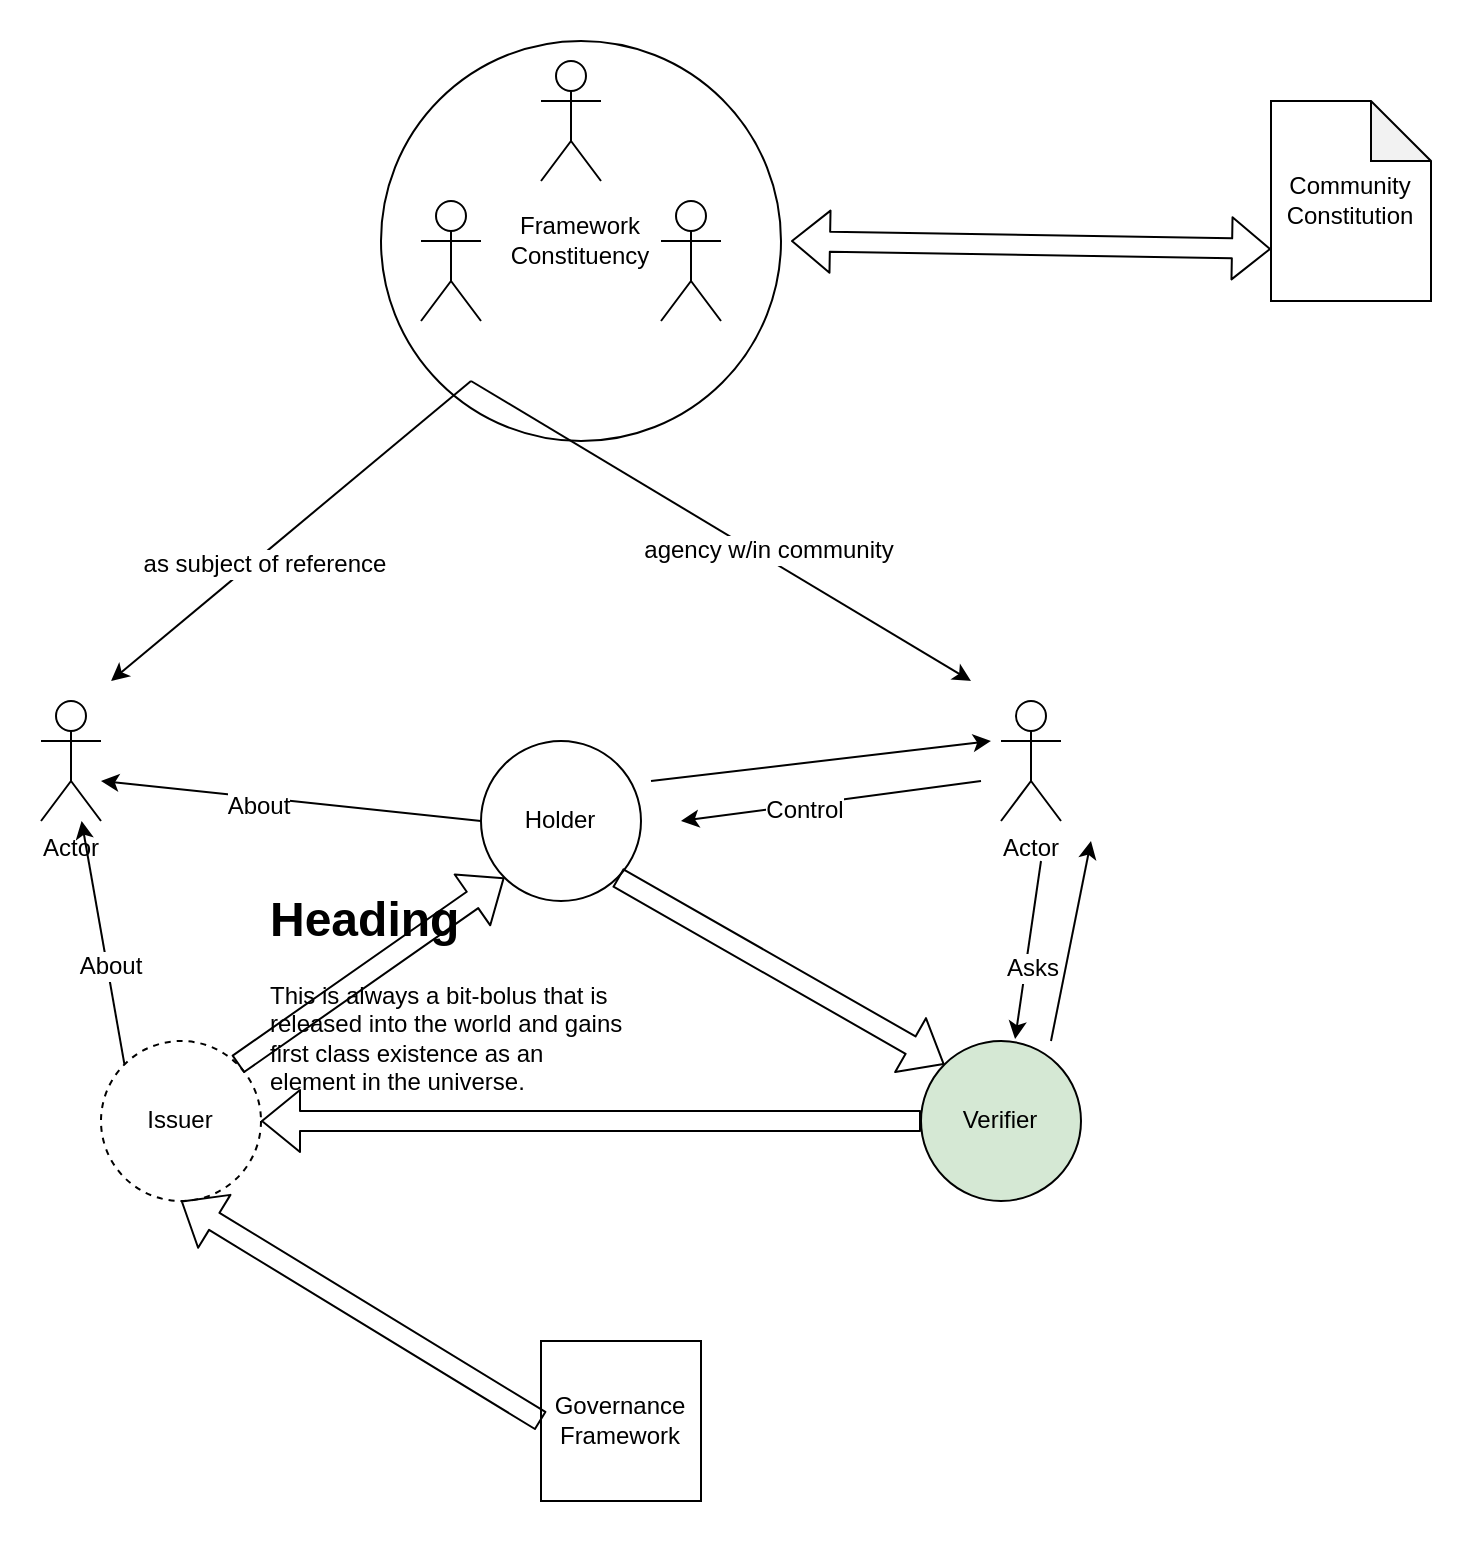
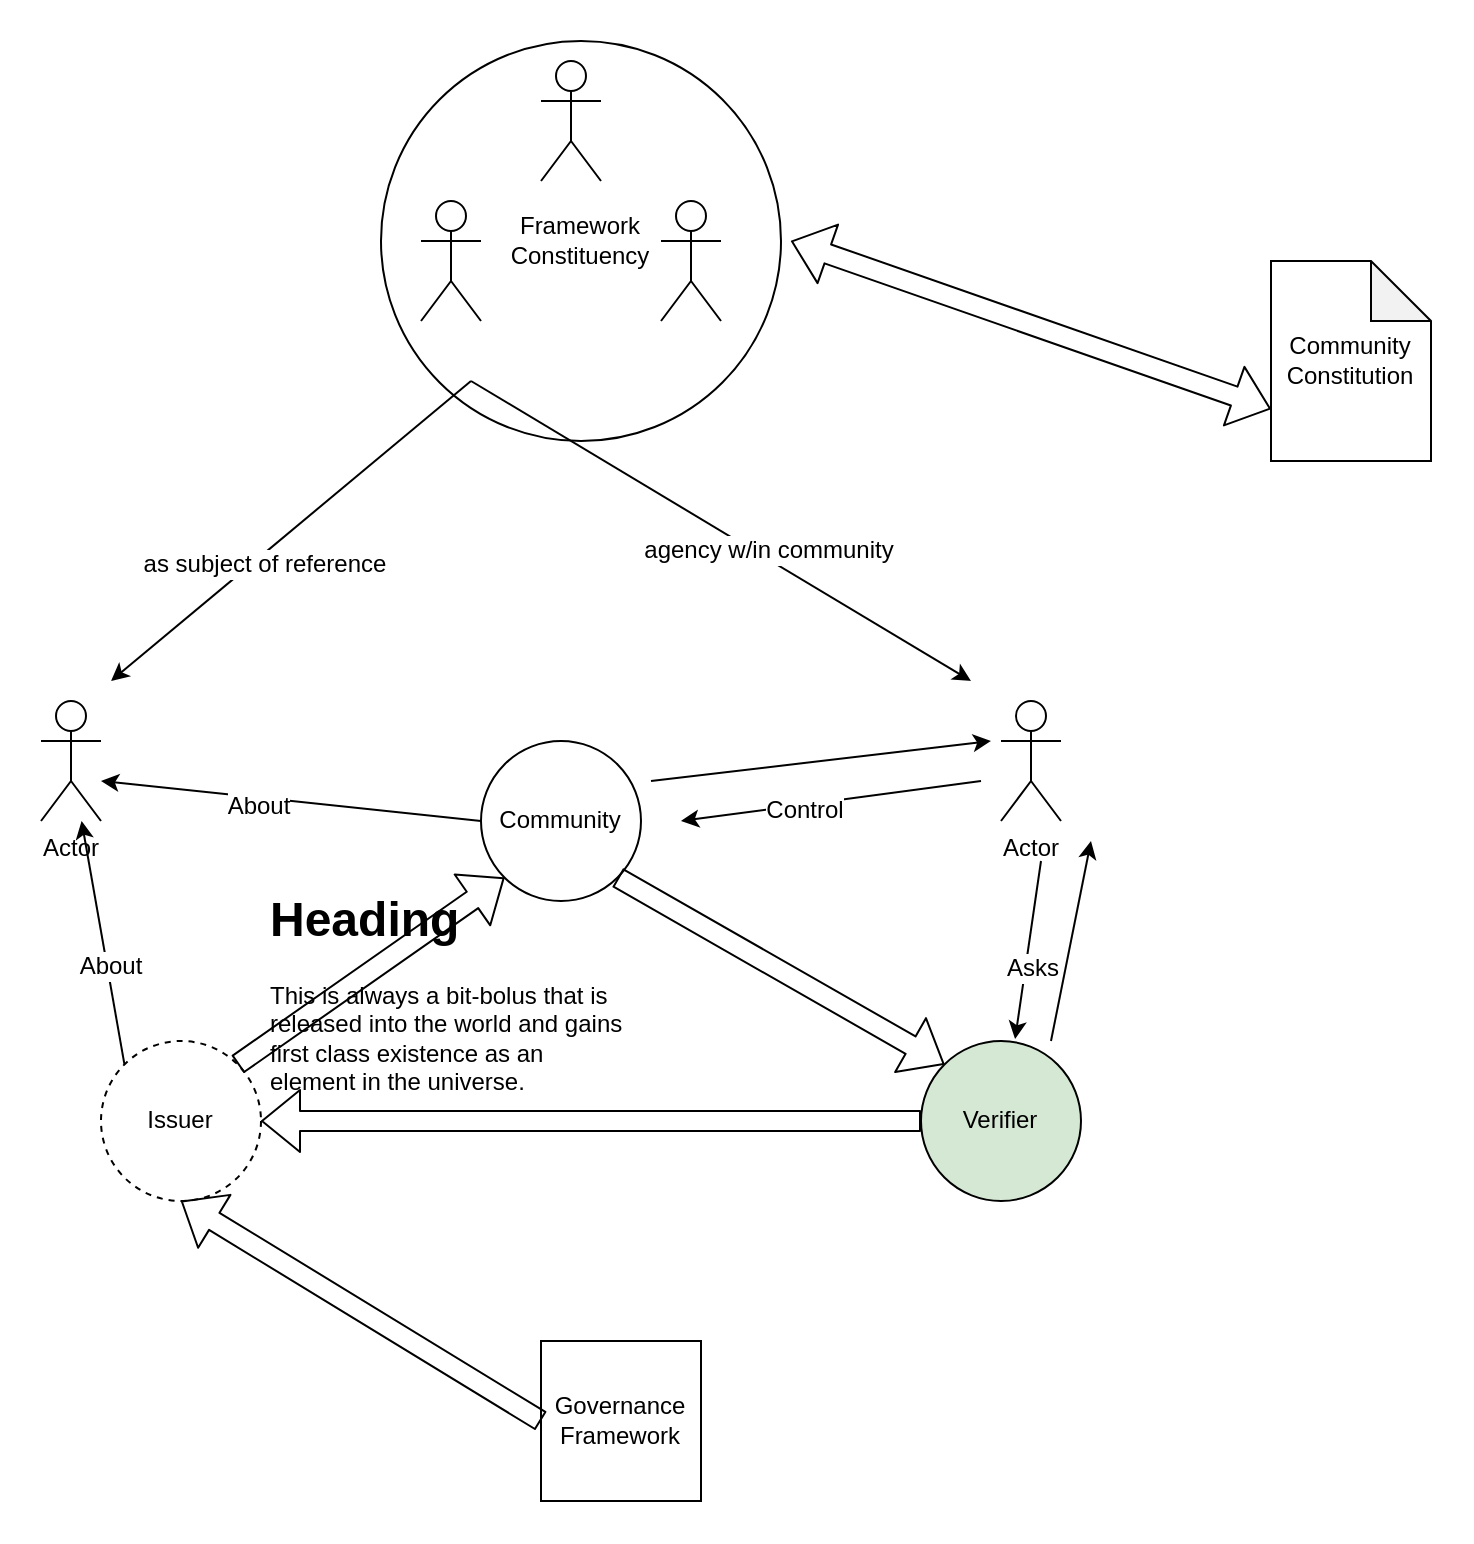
- <mxCell id="28" value="Community Constitution" style="shape=note;whiteSpace=wrap;html=1;backgroundOutline=1;darkOpacity=0.05;" vertex="1" parent="1"><mxGeometry x="635" y="50" width="80" height="100" as="geometry" /></mxCell>
+ <mxCell id="28" value="Community Constitution" style="shape=note;whiteSpace=wrap;html=1;backgroundOutline=1;darkOpacity=0.05;" vertex="1" parent="1"><mxGeometry x="635" y="130" width="80" height="100" as="geometry" /></mxCell>
- <mxCell id="3" value="Holder" style="ellipse;whiteSpace=wrap;html=1;aspect=fixed;" vertex="1" parent="1"><mxGeometry x="240" y="370" width="80" height="80" as="geometry" /></mxCell>
+ <mxCell id="3" value="Community" style="ellipse;whiteSpace=wrap;html=1;aspect=fixed;" vertex="1" parent="1"><mxGeometry x="240" y="370" width="80" height="80" as="geometry" /></mxCell>
